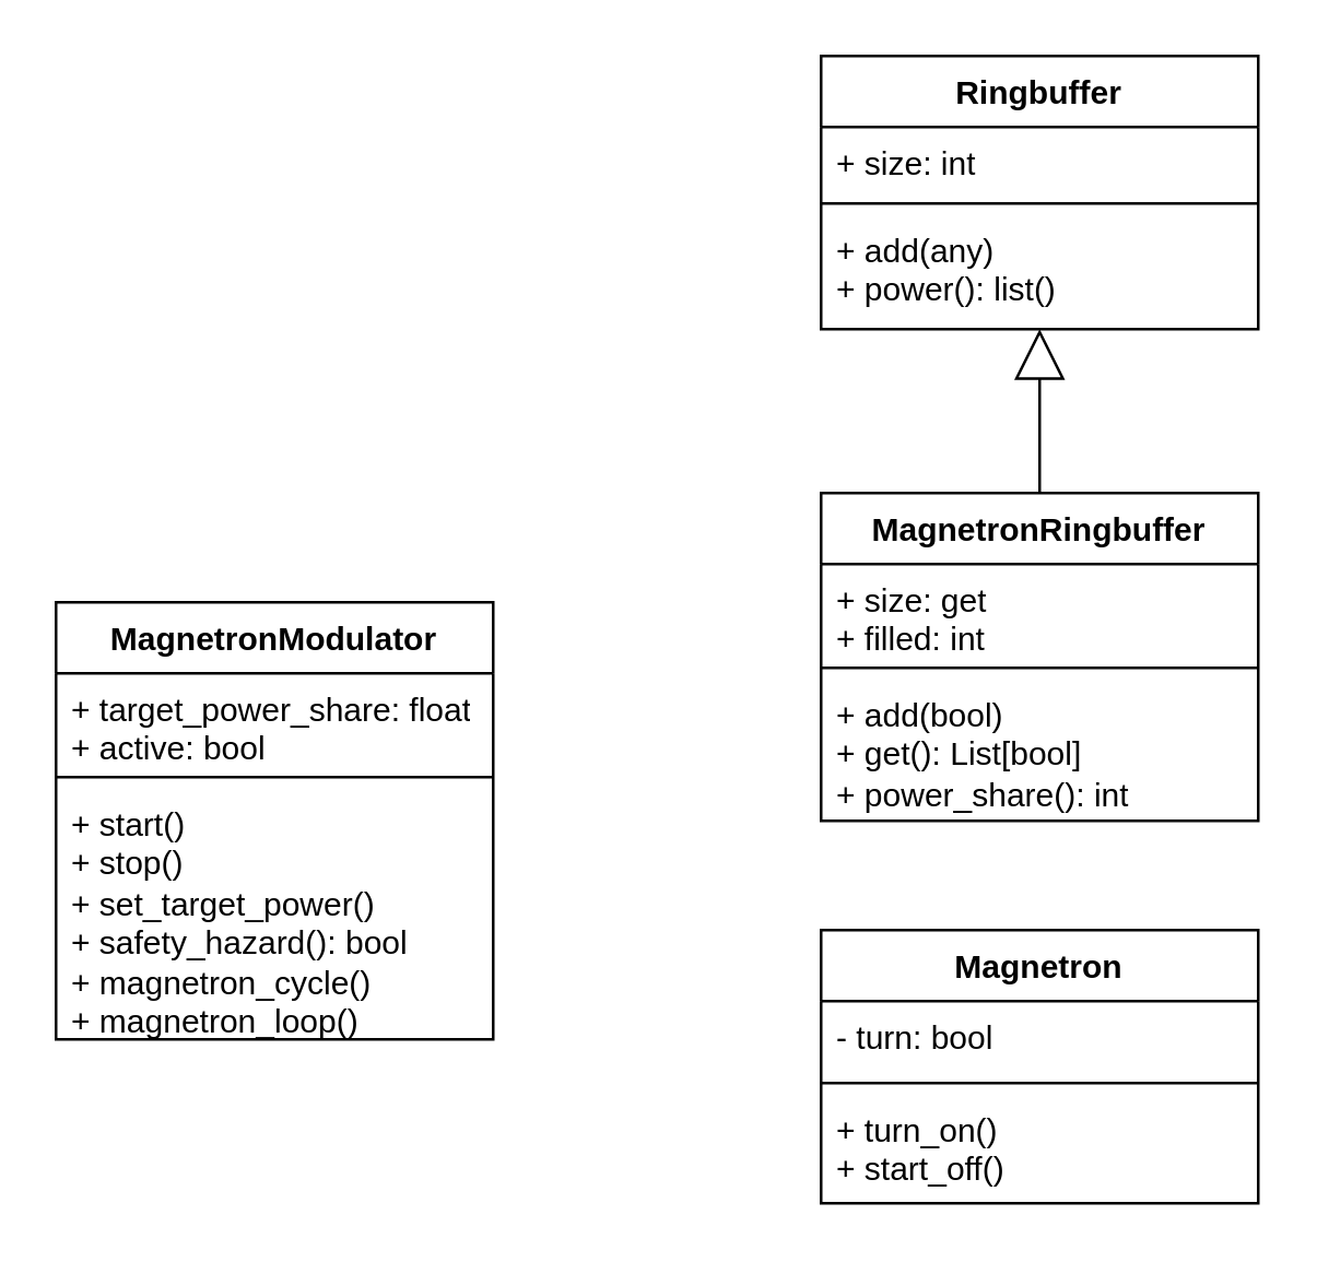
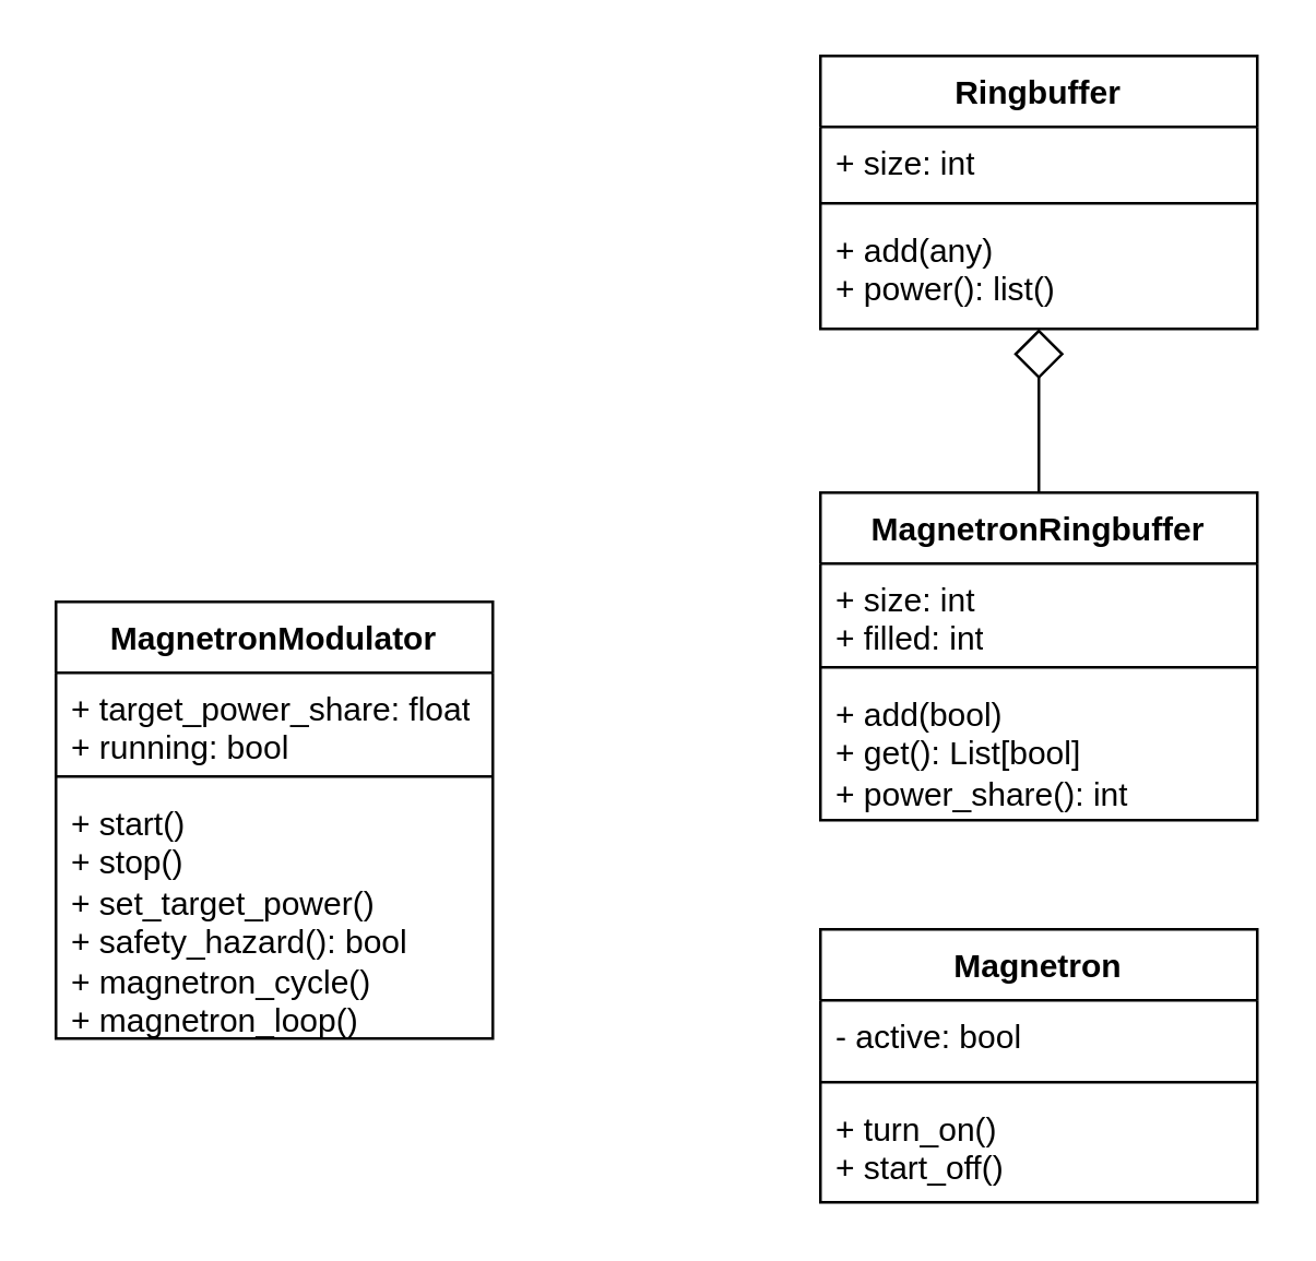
- <mxCell id="18" value="" style="endArrow=block;endSize=16;endFill=0;html=1;rounded=0;entryX=0.5;entryY=1;entryDx=0;entryDy=0;exitX=0.5;exitY=0;exitDx=0;exitDy=0;" edge="1" parent="1" source="10" target="14"><mxGeometry width="160" relative="1" as="geometry"><mxPoint x="380" y="258" as="sourcePoint" /><mxPoint x="580" y="170" as="targetPoint" /></mxGeometry></mxCell>
+ <mxCell id="18" value="" style="endArrow=diamond;endSize=16;endFill=0;html=1;rounded=0;entryX=0.5;entryY=1;entryDx=0;entryDy=0;exitX=0.5;exitY=0;exitDx=0;exitDy=0;" edge="1" parent="1" source="10" target="14"><mxGeometry width="160" relative="1" as="geometry"><mxPoint x="380" y="258" as="sourcePoint" /><mxPoint x="580" y="170" as="targetPoint" /></mxGeometry></mxCell>
- <mxCell id="11" value="&lt;div&gt;+ size: get&lt;/div&gt;&lt;div&gt;+ filled: int&lt;/div&gt;" style="text;strokeColor=none;fillColor=none;align=left;verticalAlign=top;spacingLeft=4;spacingRight=4;overflow=hidden;rotatable=0;points=[[0,0.5],[1,0.5]];portConstraint=eastwest;whiteSpace=wrap;html=1;" vertex="1" parent="10"><mxGeometry y="26" width="160" height="34" as="geometry" /></mxCell>
+ <mxCell id="11" value="&lt;div&gt;+ size: int&lt;/div&gt;&lt;div&gt;+ filled: int&lt;/div&gt;" style="text;strokeColor=none;fillColor=none;align=left;verticalAlign=top;spacingLeft=4;spacingRight=4;overflow=hidden;rotatable=0;points=[[0,0.5],[1,0.5]];portConstraint=eastwest;whiteSpace=wrap;html=1;" vertex="1" parent="10"><mxGeometry y="26" width="160" height="34" as="geometry" /></mxCell>
- <mxCell id="7" value="&lt;div&gt;+ target_power_share: float&lt;/div&gt;&lt;div&gt;+ active: bool&lt;/div&gt;" style="text;strokeColor=none;fillColor=none;align=left;verticalAlign=top;spacingLeft=4;spacingRight=4;overflow=hidden;rotatable=0;points=[[0,0.5],[1,0.5]];portConstraint=eastwest;whiteSpace=wrap;html=1;" parent="6" vertex="1"><mxGeometry y="26" width="160" height="34" as="geometry" /></mxCell>
+ <mxCell id="7" value="&lt;div&gt;+ target_power_share: float&lt;/div&gt;&lt;div&gt;+ running: bool&lt;/div&gt;" style="text;strokeColor=none;fillColor=none;align=left;verticalAlign=top;spacingLeft=4;spacingRight=4;overflow=hidden;rotatable=0;points=[[0,0.5],[1,0.5]];portConstraint=eastwest;whiteSpace=wrap;html=1;" parent="6" vertex="1"><mxGeometry y="26" width="160" height="34" as="geometry" /></mxCell>
- <mxCell id="3" value="- turn: bool" style="text;strokeColor=none;fillColor=none;align=left;verticalAlign=top;spacingLeft=4;spacingRight=4;overflow=hidden;rotatable=0;points=[[0,0.5],[1,0.5]];portConstraint=eastwest;whiteSpace=wrap;html=1;" parent="2" vertex="1"><mxGeometry y="26" width="160" height="26" as="geometry" /></mxCell>
+ <mxCell id="3" value="- active: bool" style="text;strokeColor=none;fillColor=none;align=left;verticalAlign=top;spacingLeft=4;spacingRight=4;overflow=hidden;rotatable=0;points=[[0,0.5],[1,0.5]];portConstraint=eastwest;whiteSpace=wrap;html=1;" parent="2" vertex="1"><mxGeometry y="26" width="160" height="26" as="geometry" /></mxCell>
